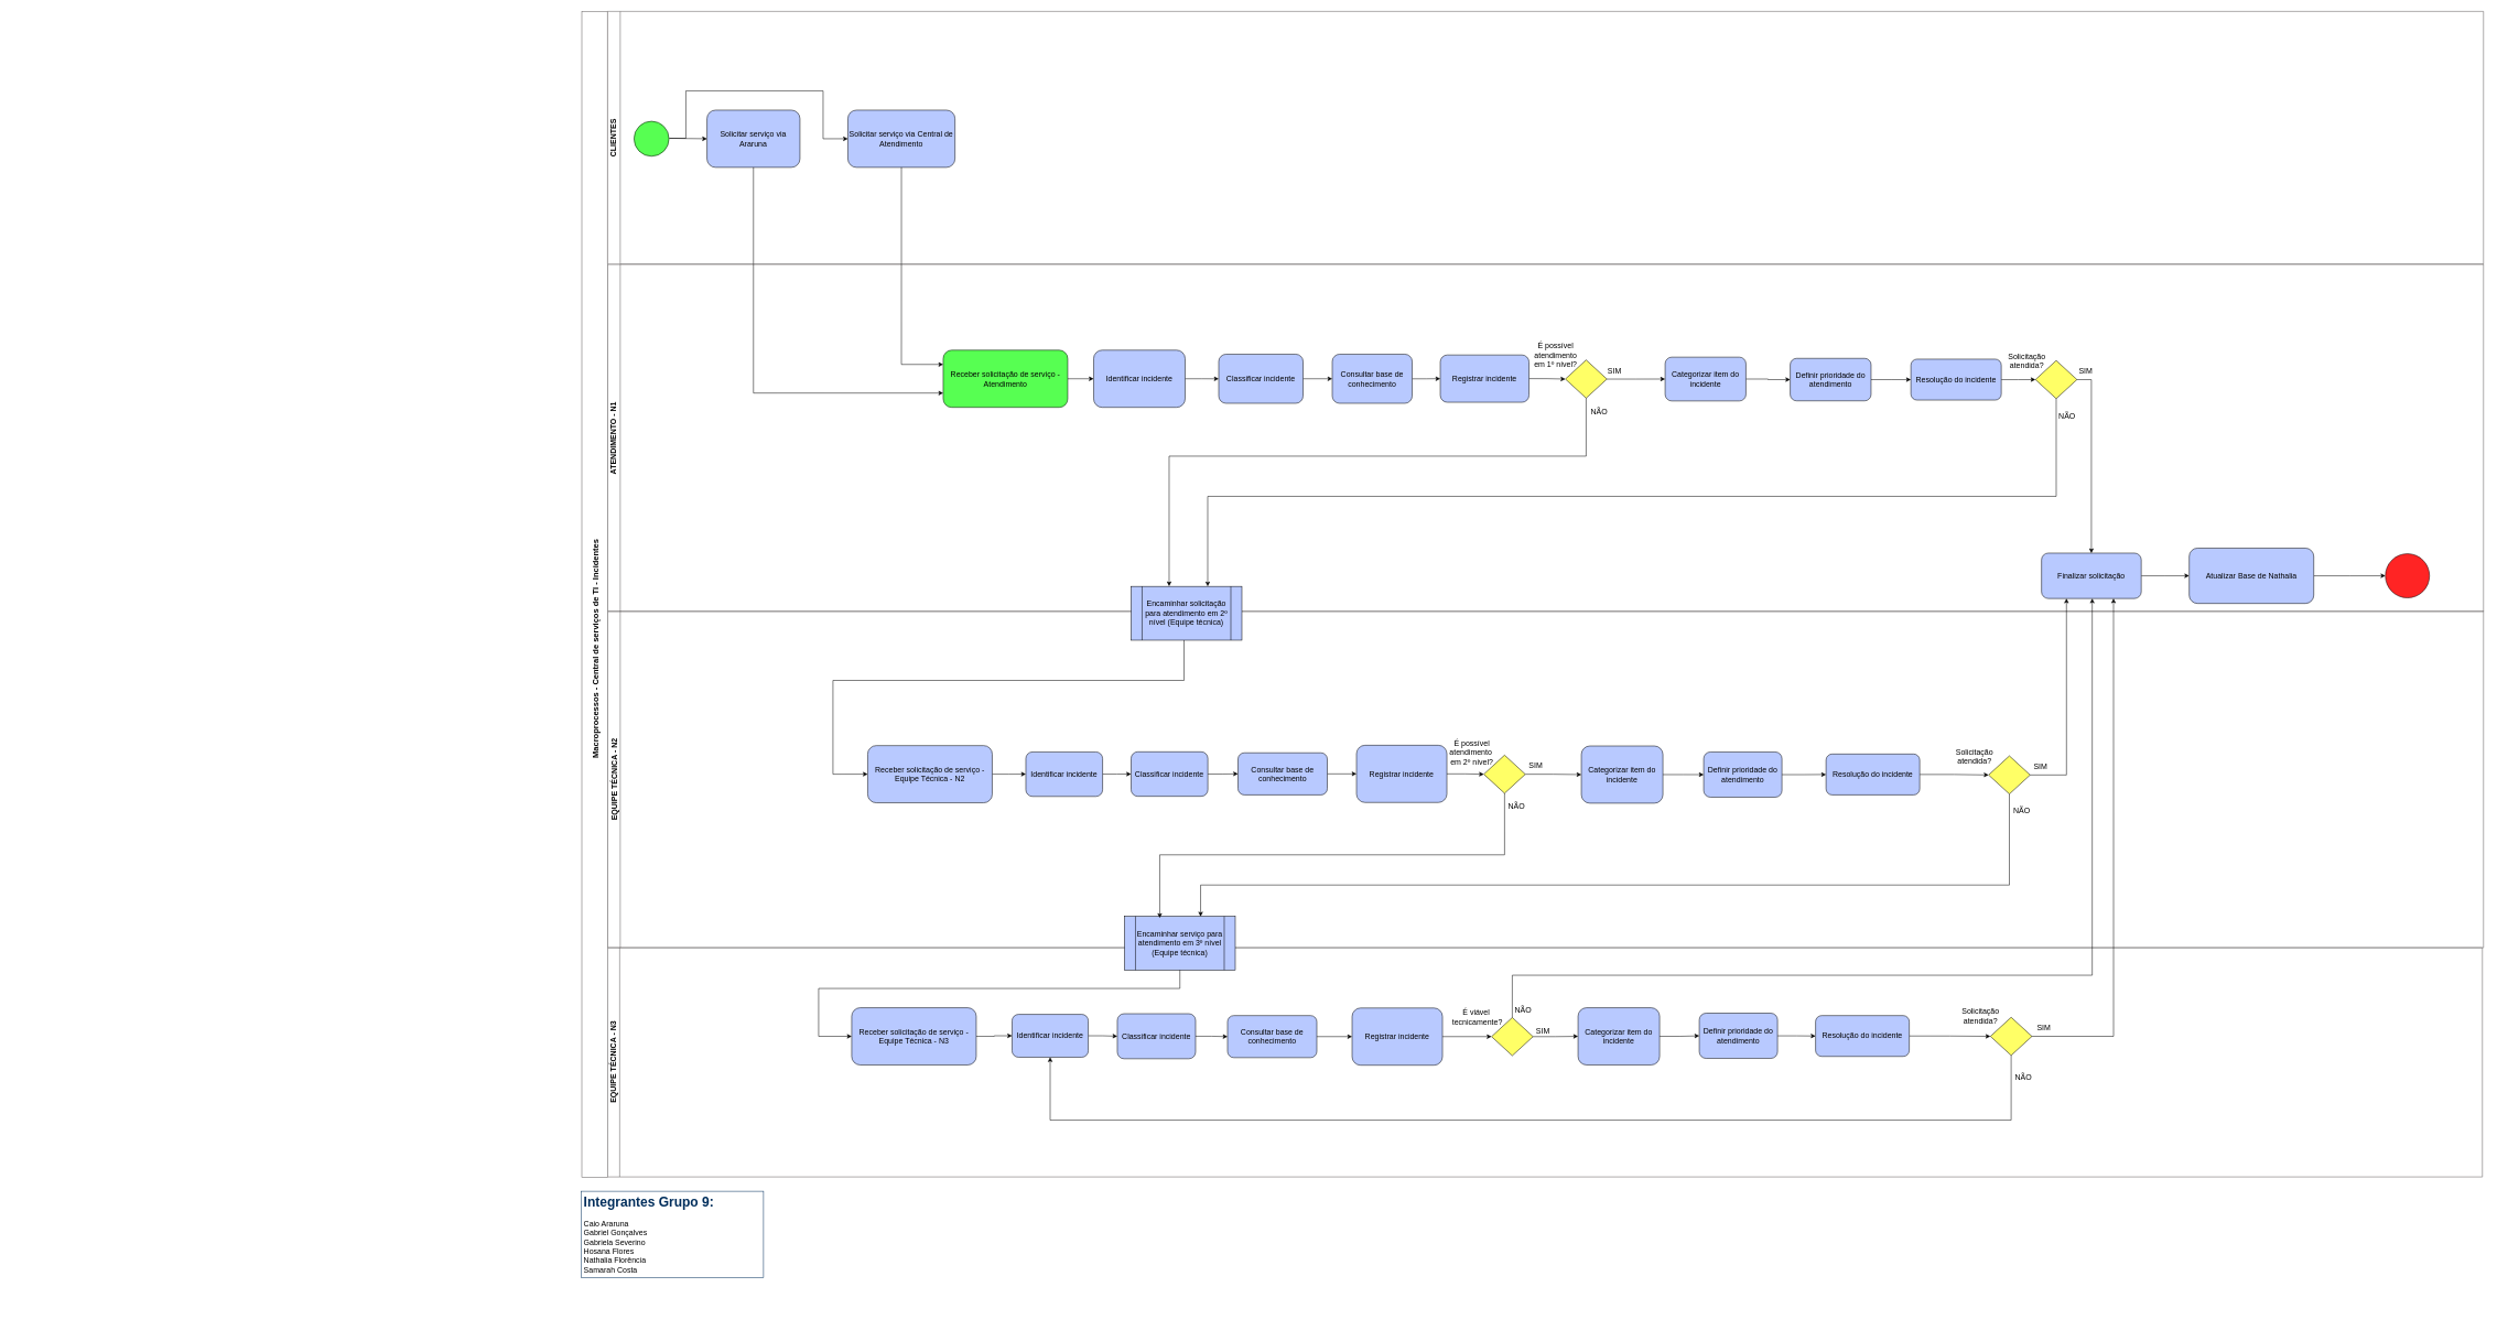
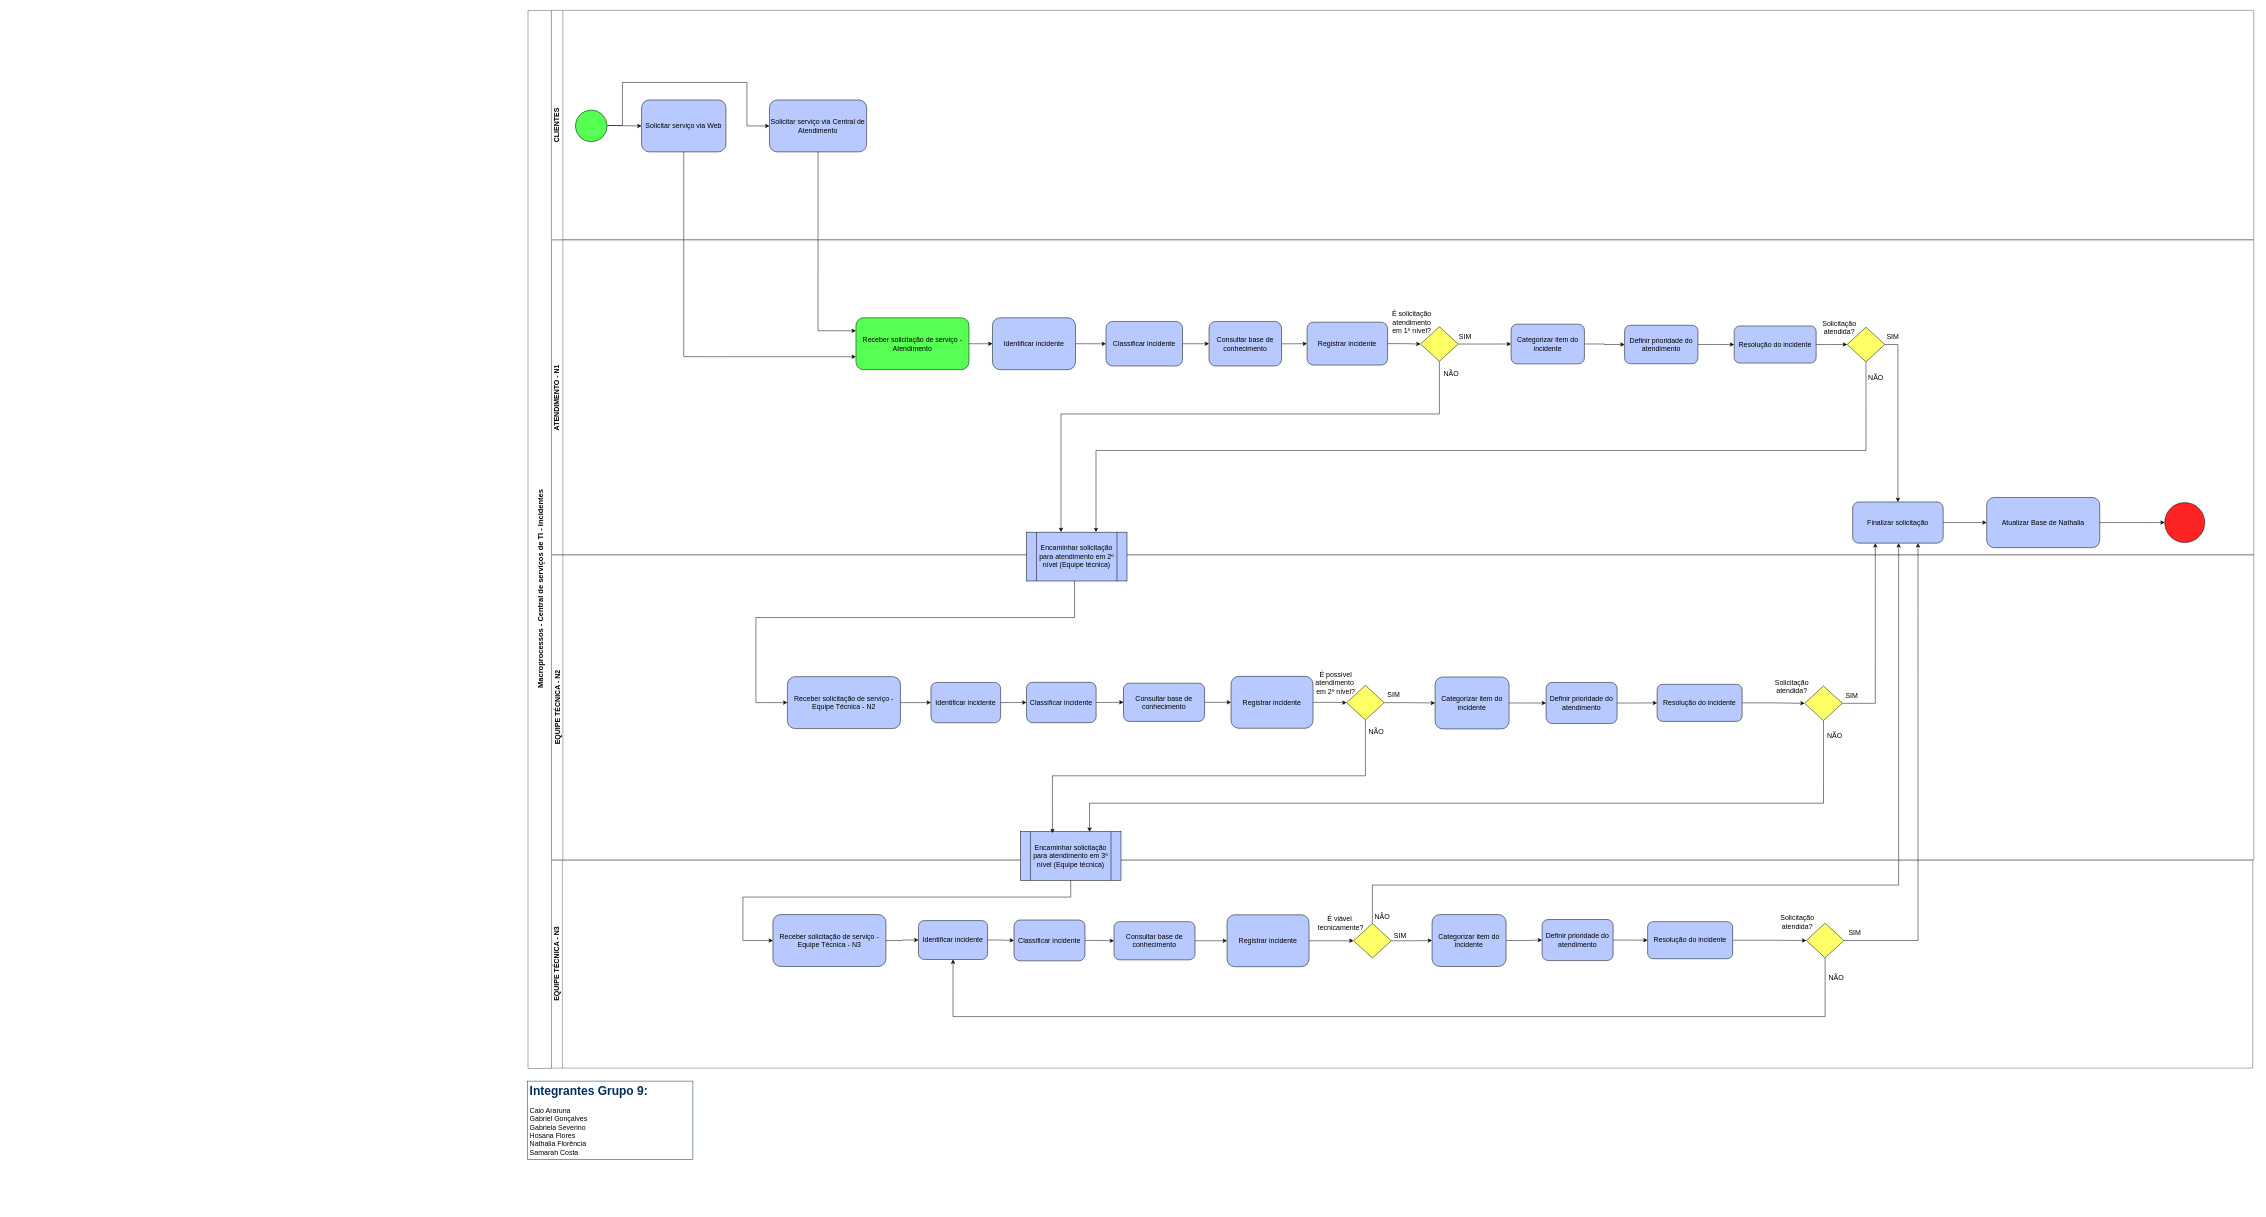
- <mxCell id="96" value="&lt;font style=&quot;font-size: 14px;&quot;&gt;Solicitar serviço via Araruna&lt;/font&gt;" style="rounded=1;whiteSpace=wrap;html=1;fillColor=#b8c9ff;" vertex="1" parent="2"><mxGeometry x="180.39" y="75.16" width="168.67" height="103.8" as="geometry" /></mxCell>
+ <mxCell id="96" value="&lt;font style=&quot;font-size: 14px;&quot;&gt;Solicitar serviço via Web&lt;/font&gt;" style="rounded=1;whiteSpace=wrap;html=1;fillColor=#b8c9ff;" vertex="1" parent="2"><mxGeometry x="180.39" y="75.16" width="168.67" height="103.8" as="geometry" /></mxCell>
- <mxCell id="51" value="&lt;font style=&quot;font-size: 14px;&quot;&gt;É possível&lt;br&gt;atendimento&lt;br&gt;em 1º nível?&lt;br&gt;&lt;/font&gt;" style="text;html=1;align=center;verticalAlign=middle;resizable=0;points=[];autosize=1;strokeColor=none;fillColor=none;" vertex="1" parent="31"><mxGeometry x="1672.001" y="134.034" width="96" height="62" as="geometry" /></mxCell>
+ <mxCell id="51" value="&lt;font style=&quot;font-size: 14px;&quot;&gt;É solicitação&lt;br&gt;atendimento&lt;br&gt;em 1º nível?&lt;br&gt;&lt;/font&gt;" style="text;html=1;align=center;verticalAlign=middle;resizable=0;points=[];autosize=1;strokeColor=none;fillColor=none;" vertex="1" parent="31"><mxGeometry x="1672.001" y="134.034" width="96" height="62" as="geometry" /></mxCell>
- <mxCell id="87" value="&lt;font style=&quot;font-size: 14px;&quot;&gt;Encaminhar serviço para atendimento em 3º nível (Equipe técnica)&lt;/font&gt;" style="shape=process;whiteSpace=wrap;html=1;backgroundOutline=1;fillColor=#B8C9FF;" vertex="1" parent="63"><mxGeometry x="938" y="553.66" width="201" height="97.66" as="geometry" /></mxCell>
+ <mxCell id="87" value="&lt;font style=&quot;font-size: 14px;&quot;&gt;Encaminhar solicitação para atendimento em 3º nível (Equipe técnica)&lt;/font&gt;" style="shape=process;whiteSpace=wrap;html=1;backgroundOutline=1;fillColor=#B8C9FF;" vertex="1" parent="63"><mxGeometry x="938" y="553.66" width="201" height="97.66" as="geometry" /></mxCell>
